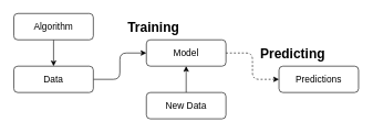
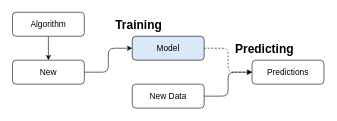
- <mxCell id="7" value="Model" style="rounded=1;whiteSpace=wrap;html=1;fontFamily=Arial;fontSize=14;" parent="1" vertex="1"><mxGeometry x="220" y="60" width="120" height="40" as="geometry" /></mxCell>
+ <mxCell id="7" value="Model" style="rounded=1;whiteSpace=wrap;html=1;fontFamily=Arial;fontSize=14;fillColor=#dae8fc;" parent="1" vertex="1"><mxGeometry x="220" y="60" width="120" height="40" as="geometry" /></mxCell>
- <mxCell id="8" style="edgeStyle=orthogonalEdgeStyle;rounded=1;orthogonalLoop=1;jettySize=auto;html=1;fontFamily=Arial;fontSize=14;" parent="1" source="9" target="7" edge="1"><mxGeometry relative="1" as="geometry" /></mxCell>
+ <mxCell id="8" style="edgeStyle=orthogonalEdgeStyle;rounded=1;orthogonalLoop=1;jettySize=auto;html=1;entryX=0;entryY=0.5;entryDx=0;entryDy=0;fontFamily=Arial;fontSize=14;" parent="1" source="9" target="10" edge="1"><mxGeometry relative="1" as="geometry" /></mxCell>
- <mxCell id="5" value="Data" style="rounded=1;whiteSpace=wrap;html=1;fontFamily=Arial;fontSize=14;" parent="1" vertex="1"><mxGeometry x="20" y="100" width="120" height="40" as="geometry" /></mxCell>
+ <mxCell id="5" value="New" style="rounded=1;whiteSpace=wrap;html=1;fontFamily=Arial;fontSize=14;" parent="1" vertex="1"><mxGeometry x="20" y="100" width="120" height="40" as="geometry" /></mxCell>
